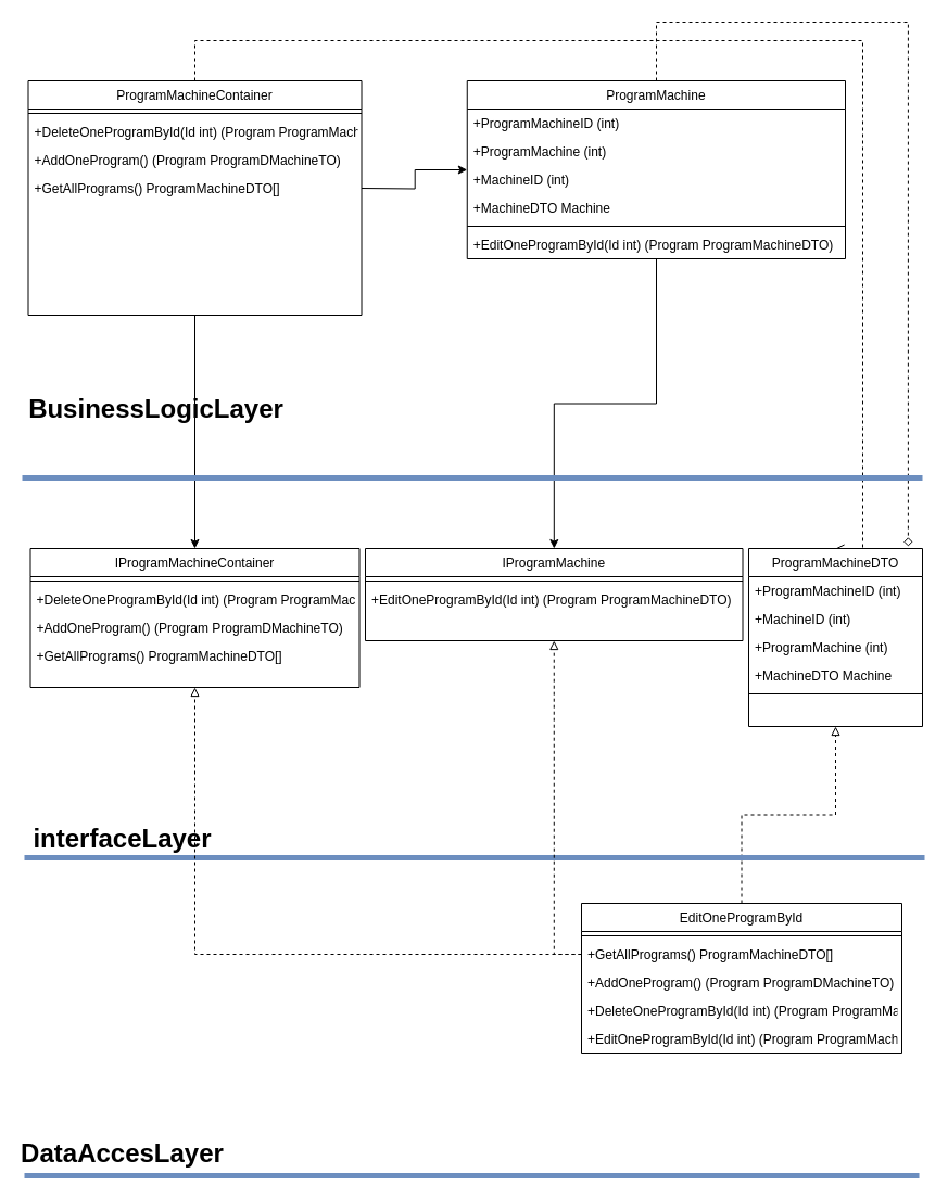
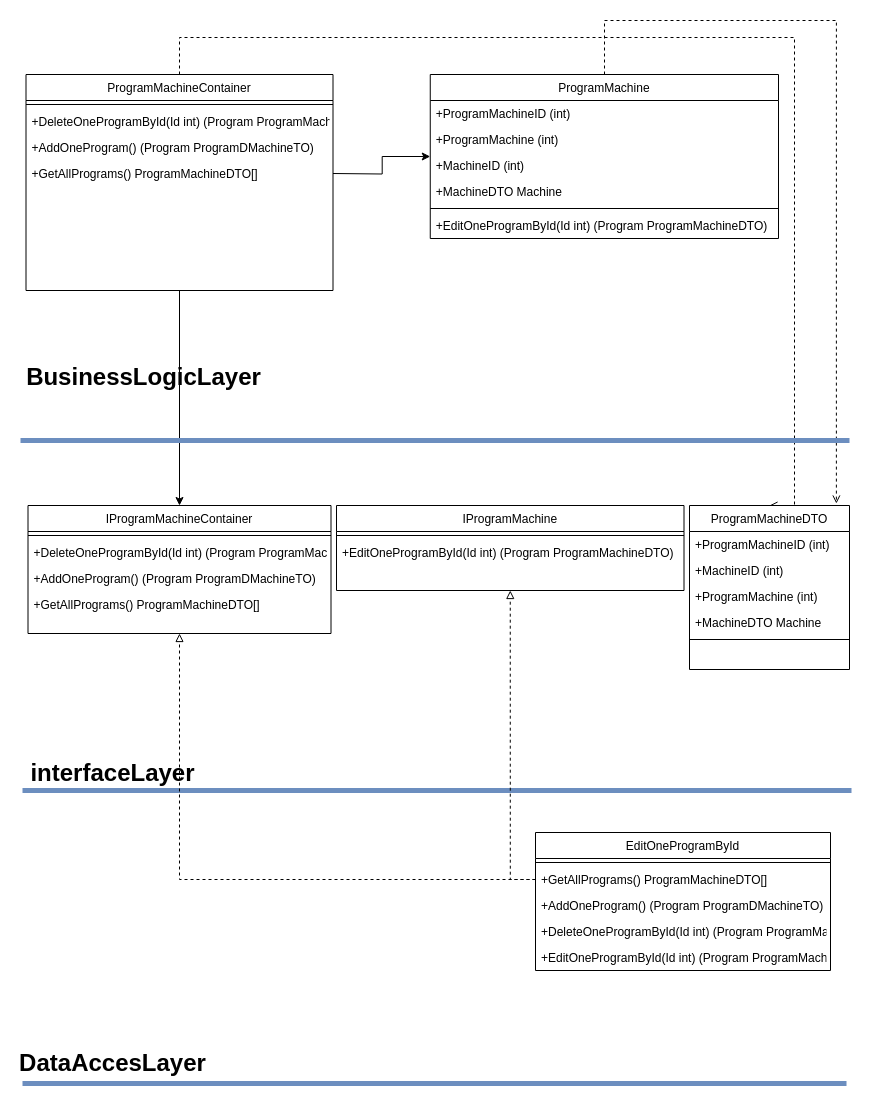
- <mxCell id="2" style="edgeStyle=orthogonalEdgeStyle;rounded=0;orthogonalLoop=1;jettySize=auto;html=1;" parent="1" source="4" target="37" edge="1"><mxGeometry relative="1" as="geometry" /></mxCell>
- <mxCell id="3" style="edgeStyle=orthogonalEdgeStyle;rounded=0;orthogonalLoop=1;jettySize=auto;html=1;entryX=0.918;entryY=-0.012;entryDx=0;entryDy=0;entryPerimeter=0;dashed=1;endArrow=diamond;endFill=0;" parent="1" source="4" target="18" edge="1"><mxGeometry relative="1" as="geometry"><Array as="points"><mxPoint x="604" y="20" /><mxPoint x="836" y="20" /></Array></mxGeometry></mxCell>
+ <mxCell id="3" style="edgeStyle=orthogonalEdgeStyle;rounded=0;orthogonalLoop=1;jettySize=auto;html=1;entryX=0.918;entryY=-0.012;entryDx=0;entryDy=0;entryPerimeter=0;dashed=1;endArrow=open;endFill=0;" parent="1" source="4" target="18" edge="1"><mxGeometry relative="1" as="geometry"><Array as="points"><mxPoint x="604" y="20" /><mxPoint x="836" y="20" /></Array></mxGeometry></mxCell>
- <mxCell id="24" style="edgeStyle=orthogonalEdgeStyle;rounded=0;orthogonalLoop=1;jettySize=auto;html=1;entryX=0.5;entryY=1;entryDx=0;entryDy=0;dashed=1;endArrow=block;endFill=0;" parent="1" source="25" target="18" edge="1"><mxGeometry relative="1" as="geometry" /></mxCell>
